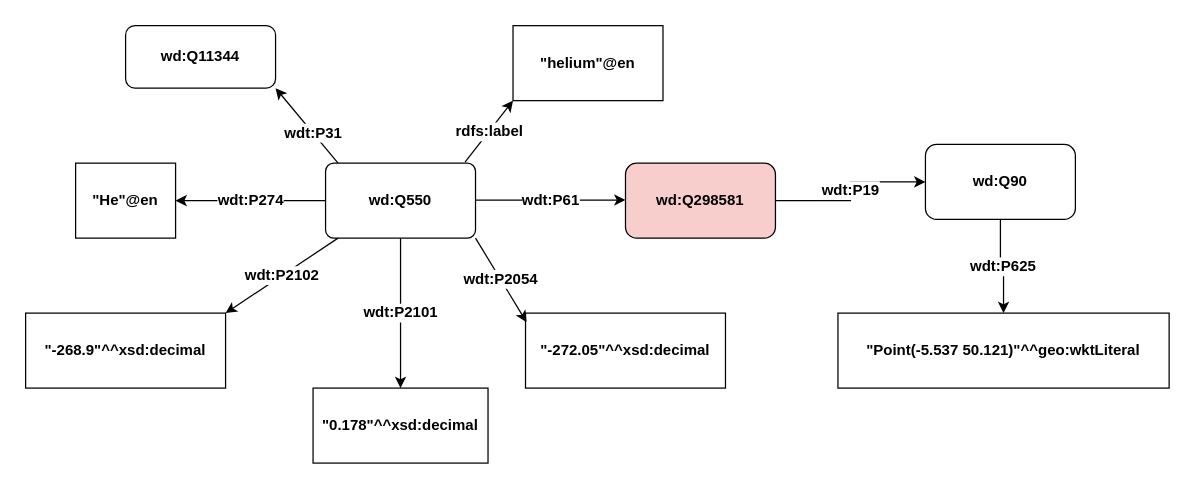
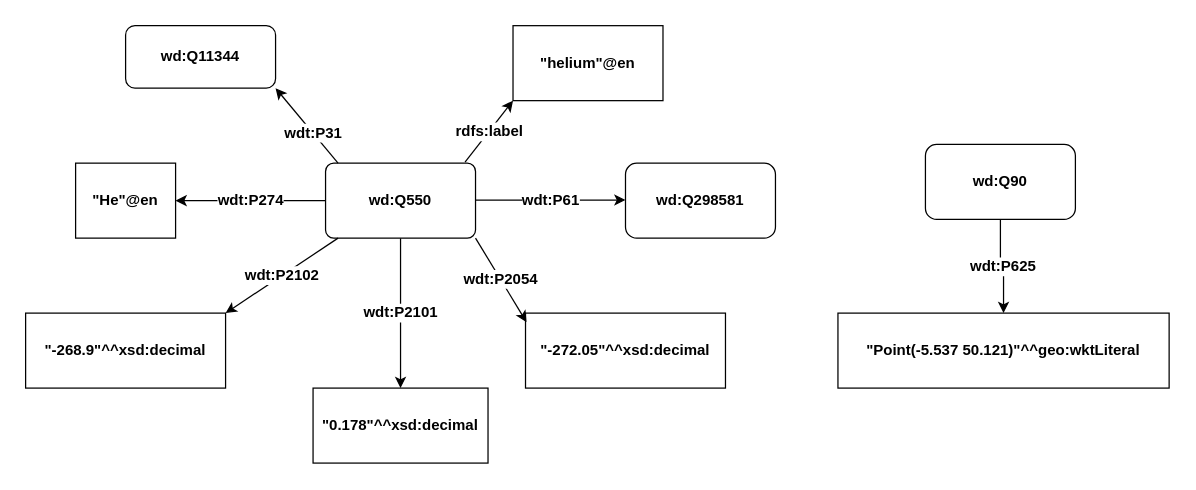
- <mxCell id="13" value="&lt;b&gt;wd:Q298581&lt;/b&gt;" style="rounded=1;whiteSpace=wrap;html=1;fillColor=#f8cecc;" parent="1" vertex="1"><mxGeometry x="500" y="130" width="120" height="60" as="geometry" /></mxCell>
+ <mxCell id="13" value="&lt;b&gt;wd:Q298581&lt;/b&gt;" style="rounded=1;whiteSpace=wrap;html=1;" parent="1" vertex="1"><mxGeometry x="500" y="130" width="120" height="60" as="geometry" /></mxCell>
- <mxCell id="12" value="&lt;b&gt;wdt:P19&lt;/b&gt;" style="edgeStyle=orthogonalEdgeStyle;rounded=0;orthogonalLoop=1;jettySize=auto;html=1;fontSize=12;" parent="1" source="13" target="11" edge="1"><mxGeometry relative="1" as="geometry" /></mxCell>
